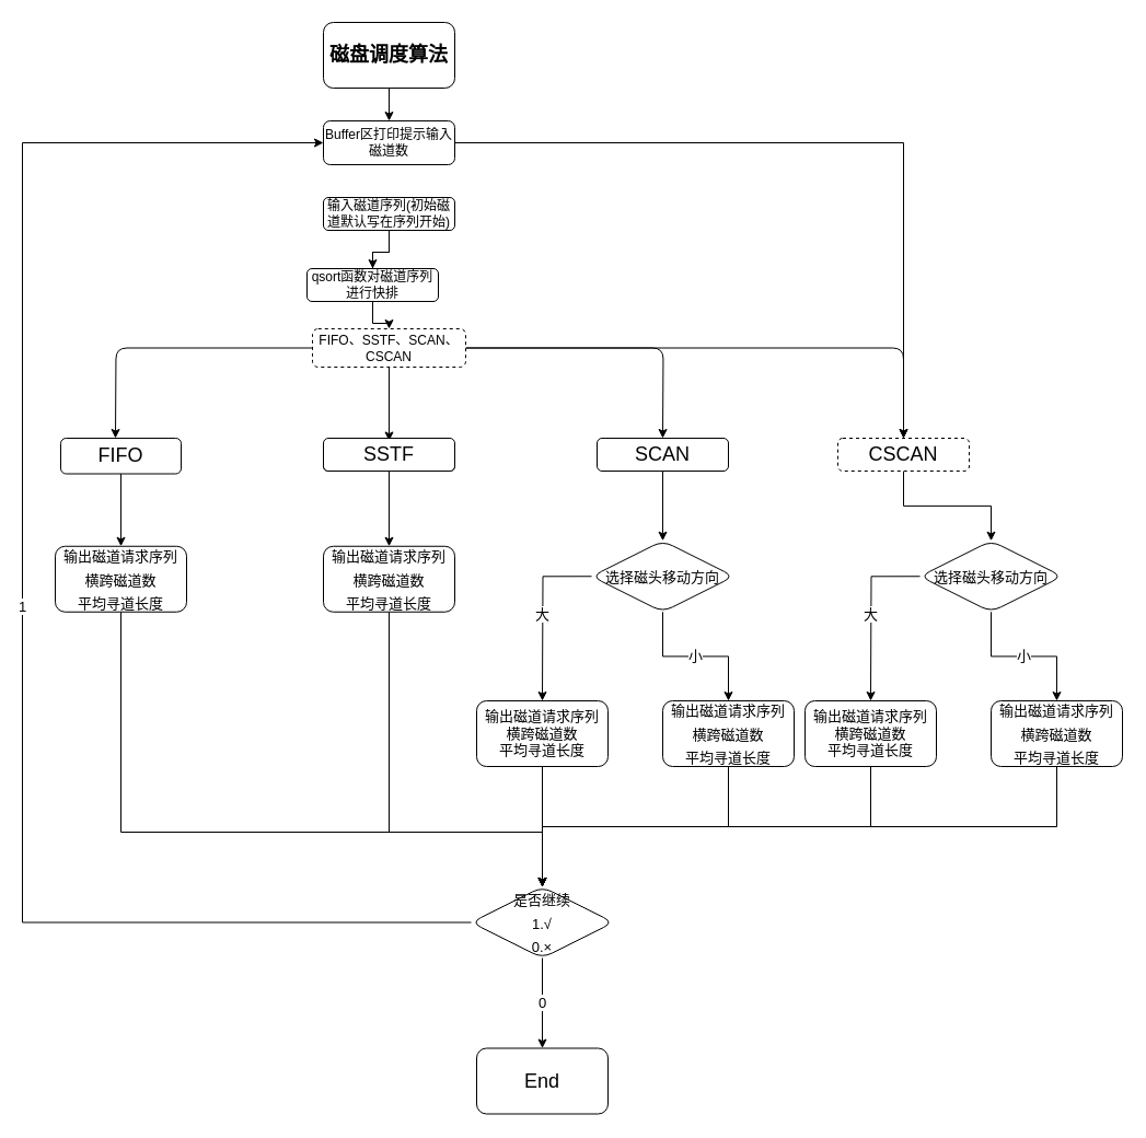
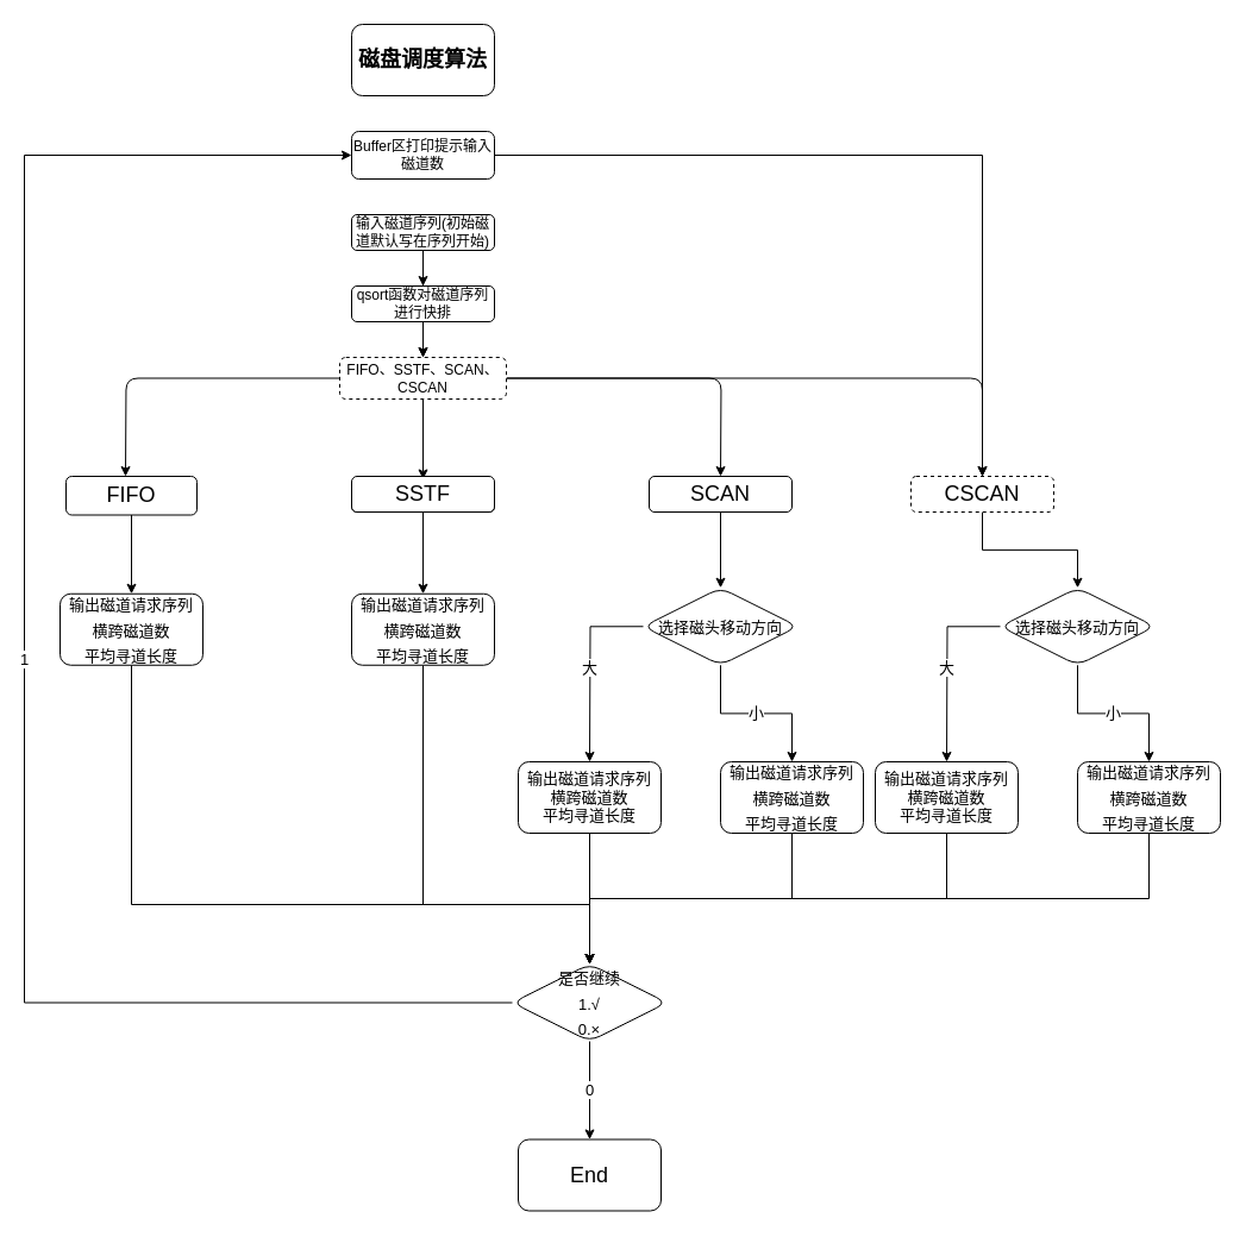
- <mxCell id="2" value="" style="edgeStyle=orthogonalEdgeStyle;rounded=0;orthogonalLoop=1;jettySize=auto;html=1;fontSize=18;" edge="1" parent="1" source="3" target="5"><mxGeometry relative="1" as="geometry" /></mxCell>
+ <mxCell id="6" value="" style="edgeStyle=orthogonalEdgeStyle;rounded=0;orthogonalLoop=1;jettySize=auto;html=1;fontSize=18;" edge="1" parent="1" source="9" target="14"><mxGeometry relative="1" as="geometry"><Array as="points"><mxPoint x="355" y="300" /></Array></mxGeometry></mxCell>
- <mxCell id="31" value="qsort函数对磁道序列进行快排" style="whiteSpace=wrap;html=1;rounded=1;" vertex="1" parent="1"><mxGeometry x="280" y="245" width="120" height="30" as="geometry" /></mxCell>
+ <mxCell id="31" value="qsort函数对磁道序列进行快排" style="whiteSpace=wrap;html=1;rounded=1;" vertex="1" parent="1"><mxGeometry x="295" y="240" width="120" height="30" as="geometry" /></mxCell>
